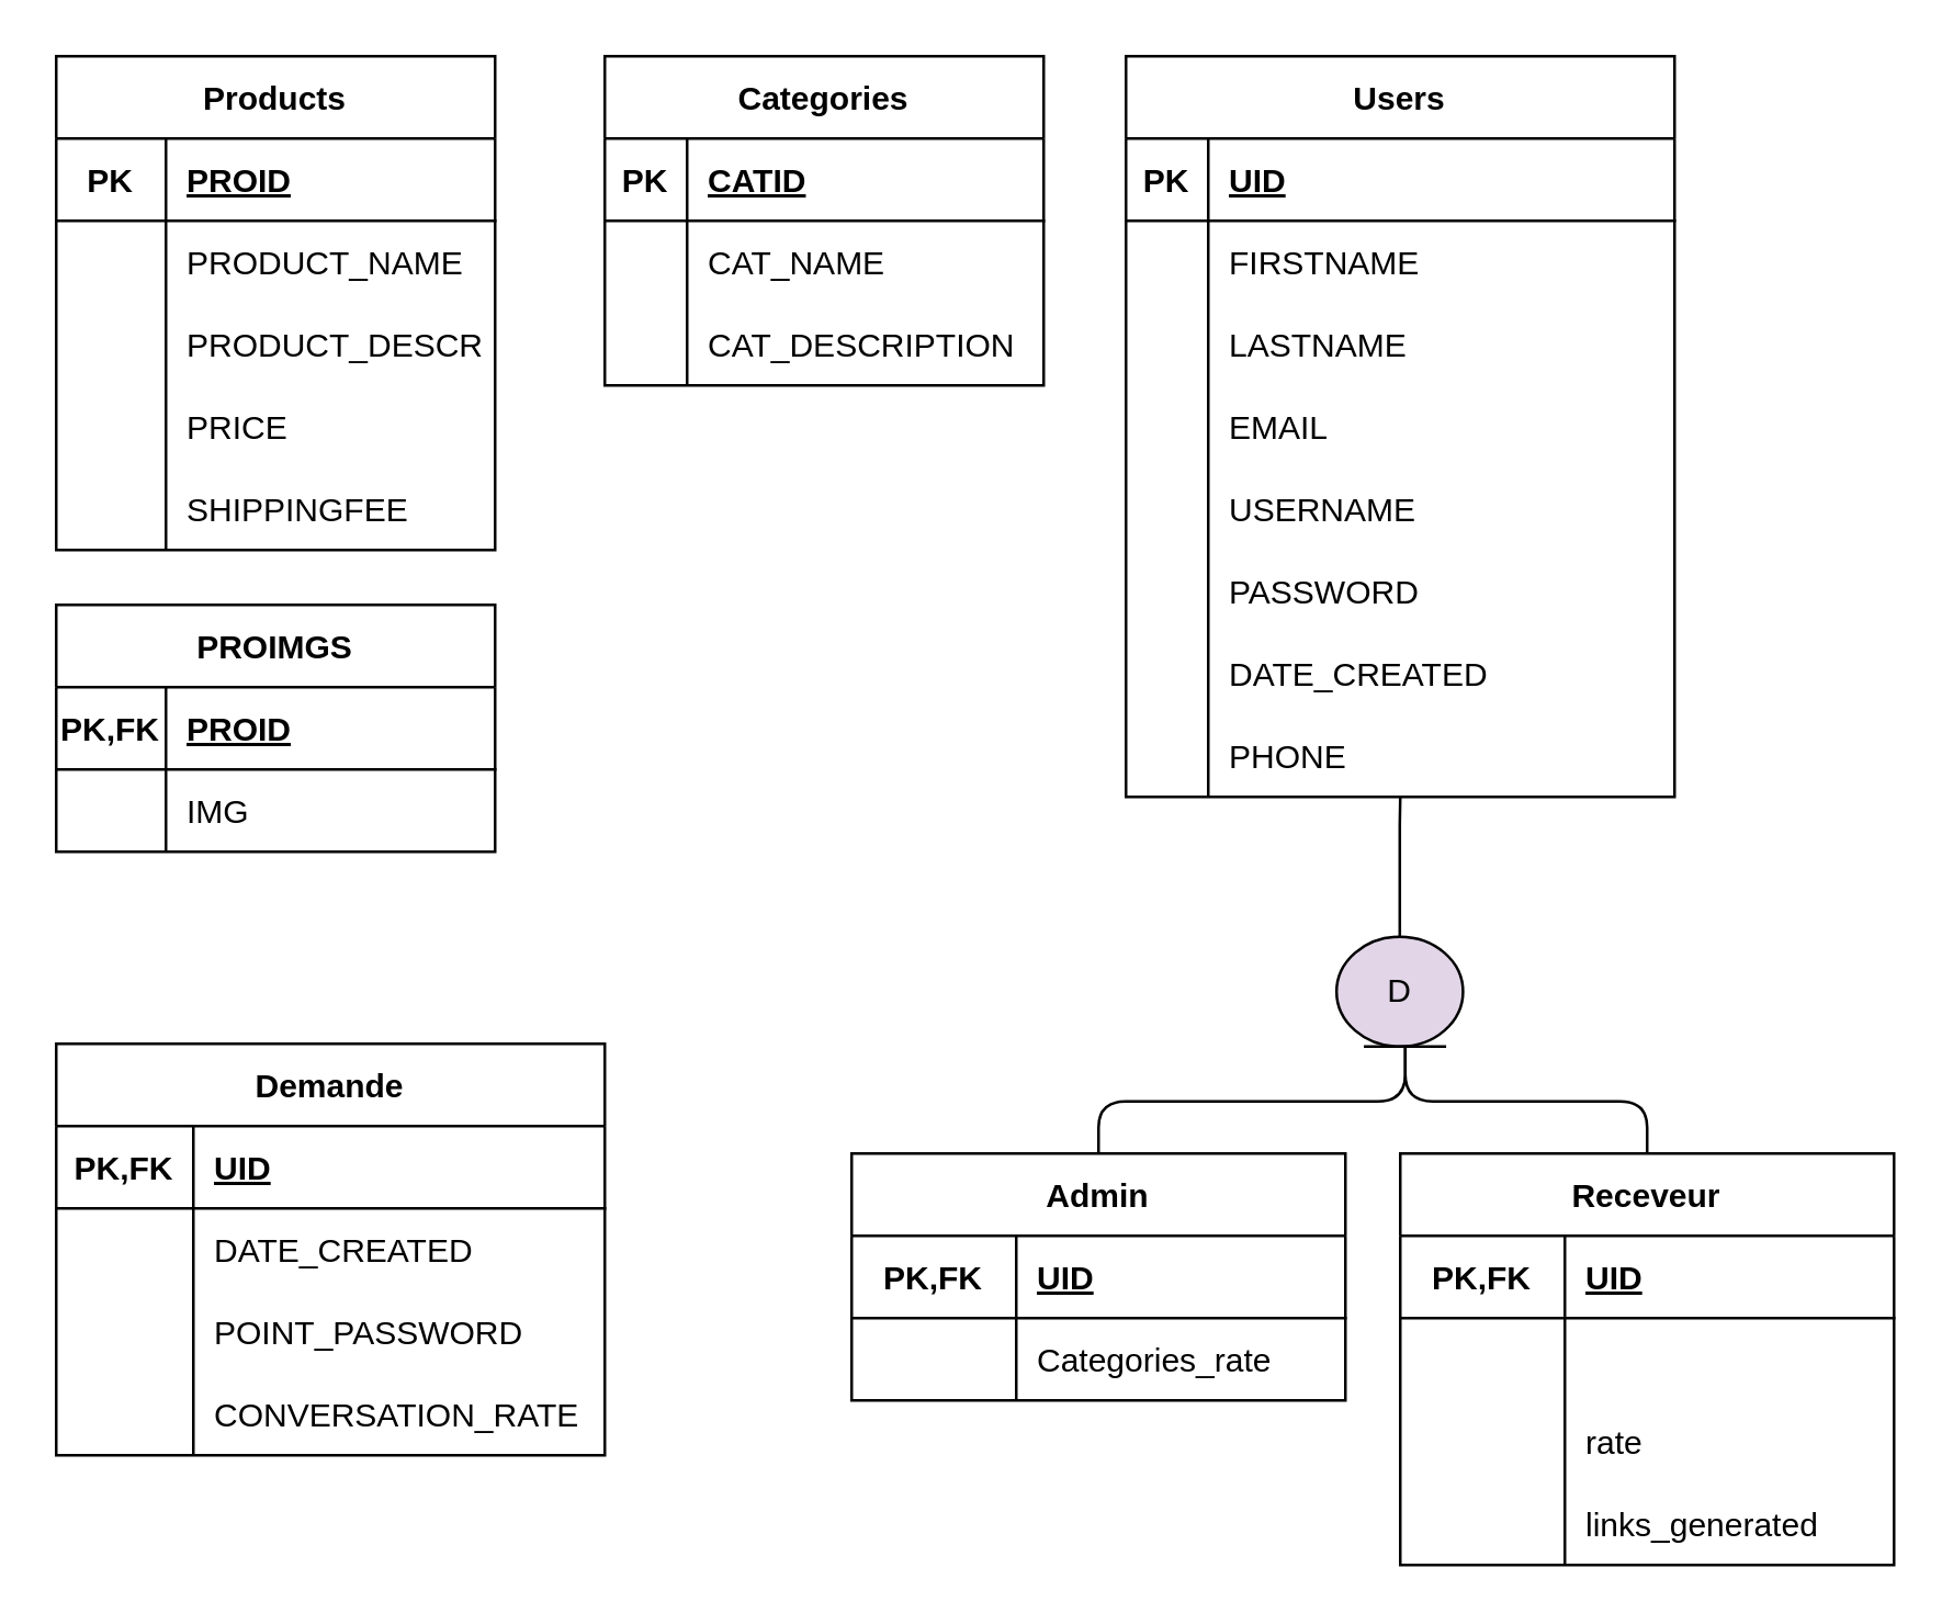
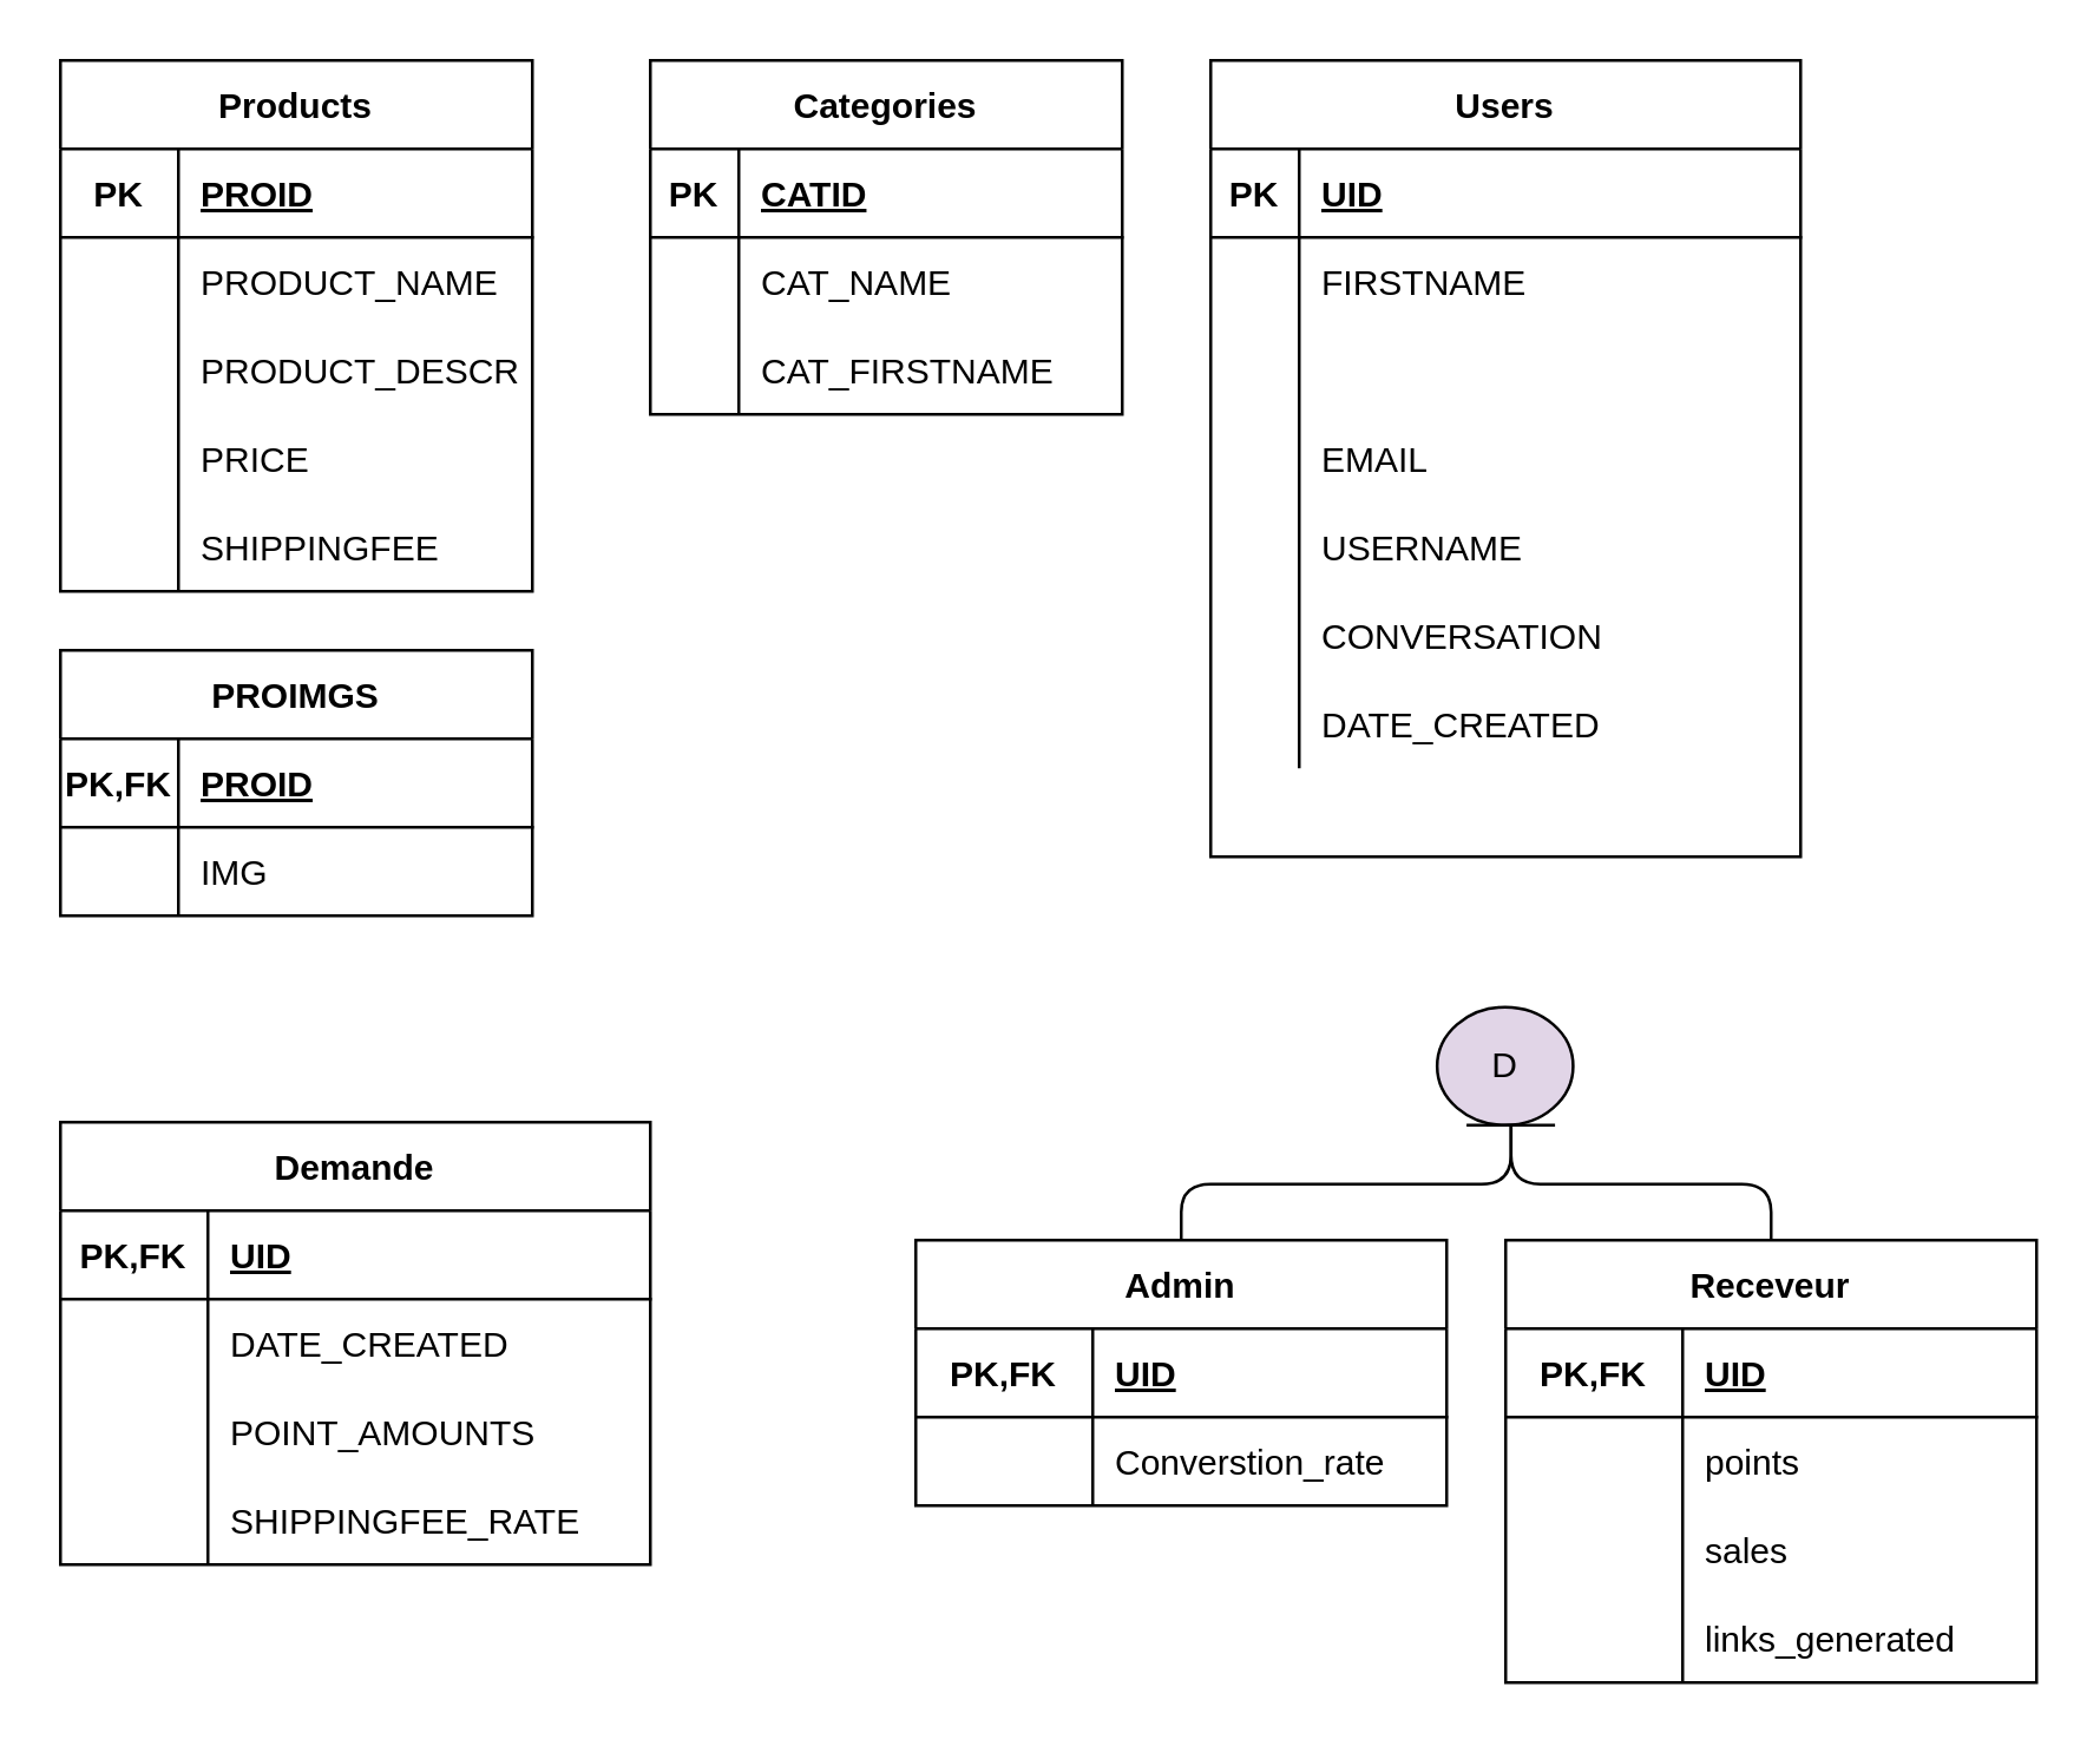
- <mxCell id="11" value="LASTNAME" style="shape=partialRectangle;connectable=0;fillColor=none;top=0;left=0;bottom=0;right=0;align=left;spacingLeft=6;overflow=hidden;" parent="9" vertex="1"><mxGeometry x="30" width="170" height="30" as="geometry"><mxRectangle width="170" height="30" as="alternateBounds" /></mxGeometry></mxCell>
- <mxCell id="79" value="CAT_DESCRIPTION" style="shape=partialRectangle;connectable=0;fillColor=none;top=0;left=0;bottom=0;right=0;align=left;spacingLeft=6;overflow=hidden;rounded=0;" parent="77" vertex="1"><mxGeometry x="30" width="130" height="30" as="geometry"><mxRectangle width="130" height="30" as="alternateBounds" /></mxGeometry></mxCell>
+ <mxCell id="79" value="CAT_FIRSTNAME" style="shape=partialRectangle;connectable=0;fillColor=none;top=0;left=0;bottom=0;right=0;align=left;spacingLeft=6;overflow=hidden;rounded=0;" parent="77" vertex="1"><mxGeometry x="30" width="130" height="30" as="geometry"><mxRectangle width="130" height="30" as="alternateBounds" /></mxGeometry></mxCell>
- <mxCell id="20" value="PASSWORD" style="shape=partialRectangle;connectable=0;fillColor=none;top=0;left=0;bottom=0;right=0;align=left;spacingLeft=6;overflow=hidden;" parent="18" vertex="1"><mxGeometry x="30" width="170" height="30" as="geometry"><mxRectangle width="170" height="30" as="alternateBounds" /></mxGeometry></mxCell>
+ <mxCell id="20" value="CONVERSATION" style="shape=partialRectangle;connectable=0;fillColor=none;top=0;left=0;bottom=0;right=0;align=left;spacingLeft=6;overflow=hidden;" parent="18" vertex="1"><mxGeometry x="30" width="170" height="30" as="geometry"><mxRectangle width="170" height="30" as="alternateBounds" /></mxGeometry></mxCell>
- <mxCell id="26" value="PHONE" style="shape=partialRectangle;connectable=0;fillColor=none;top=0;left=0;bottom=0;right=0;align=left;spacingLeft=6;overflow=hidden;" parent="24" vertex="1"><mxGeometry x="30" width="170" height="30" as="geometry"><mxRectangle width="170" height="30" as="alternateBounds" /></mxGeometry></mxCell>
- <mxCell id="27" style="edgeStyle=elbowEdgeStyle;rounded=0;orthogonalLoop=1;jettySize=auto;html=1;exitX=0.5;exitY=0;exitDx=0;exitDy=0;startArrow=none;startFill=0;endArrow=none;endFill=0;elbow=vertical;entryX=0.5;entryY=1;entryDx=0;entryDy=0;" parent="1" source="28" target="2" edge="1"><mxGeometry relative="1" as="geometry"><mxPoint x="744.09" y="410" as="targetPoint" /><Array as="points"><mxPoint x="509" y="300" /></Array></mxGeometry></mxCell>
- <mxCell id="96" value="POINT_PASSWORD" style="shape=partialRectangle;connectable=0;fillColor=none;top=0;left=0;bottom=0;right=0;align=left;spacingLeft=6;overflow=hidden;" parent="94" vertex="1"><mxGeometry x="50" width="150" height="30" as="geometry"><mxRectangle width="150" height="30" as="alternateBounds" /></mxGeometry></mxCell>
+ <mxCell id="96" value="POINT_AMOUNTS" style="shape=partialRectangle;connectable=0;fillColor=none;top=0;left=0;bottom=0;right=0;align=left;spacingLeft=6;overflow=hidden;" parent="94" vertex="1"><mxGeometry x="50" width="150" height="30" as="geometry"><mxRectangle width="150" height="30" as="alternateBounds" /></mxGeometry></mxCell>
+ <mxCell id="42" value="points" style="shape=partialRectangle;connectable=0;fillColor=none;top=0;left=0;bottom=0;right=0;align=left;spacingLeft=6;overflow=hidden;" parent="40" vertex="1"><mxGeometry x="60" width="120" height="30" as="geometry"><mxRectangle width="120" height="30" as="alternateBounds" /></mxGeometry></mxCell>
- <mxCell id="35" value="Categories_rate" style="shape=partialRectangle;connectable=0;fillColor=none;top=0;left=0;bottom=0;right=0;align=left;spacingLeft=6;overflow=hidden;" parent="33" vertex="1"><mxGeometry x="60" width="120" height="30" as="geometry"><mxRectangle width="120" height="30" as="alternateBounds" /></mxGeometry></mxCell>
+ <mxCell id="35" value="Converstion_rate" style="shape=partialRectangle;connectable=0;fillColor=none;top=0;left=0;bottom=0;right=0;align=left;spacingLeft=6;overflow=hidden;" parent="33" vertex="1"><mxGeometry x="60" width="120" height="30" as="geometry"><mxRectangle width="120" height="30" as="alternateBounds" /></mxGeometry></mxCell>
- <mxCell id="99" value="CONVERSATION_RATE" style="shape=partialRectangle;connectable=0;fillColor=none;top=0;left=0;bottom=0;right=0;align=left;spacingLeft=6;overflow=hidden;" parent="97" vertex="1"><mxGeometry x="50" width="150" height="30" as="geometry"><mxRectangle width="150" height="30" as="alternateBounds" /></mxGeometry></mxCell>
+ <mxCell id="99" value="SHIPPINGFEE_RATE" style="shape=partialRectangle;connectable=0;fillColor=none;top=0;left=0;bottom=0;right=0;align=left;spacingLeft=6;overflow=hidden;" parent="97" vertex="1"><mxGeometry x="50" width="150" height="30" as="geometry"><mxRectangle width="150" height="30" as="alternateBounds" /></mxGeometry></mxCell>
- <mxCell id="45" value="rate" style="shape=partialRectangle;connectable=0;fillColor=none;top=0;left=0;bottom=0;right=0;align=left;spacingLeft=6;overflow=hidden;" parent="43" vertex="1"><mxGeometry x="60" width="120" height="30" as="geometry"><mxRectangle width="120" height="30" as="alternateBounds" /></mxGeometry></mxCell>
+ <mxCell id="45" value="sales" style="shape=partialRectangle;connectable=0;fillColor=none;top=0;left=0;bottom=0;right=0;align=left;spacingLeft=6;overflow=hidden;" parent="43" vertex="1"><mxGeometry x="60" width="120" height="30" as="geometry"><mxRectangle width="120" height="30" as="alternateBounds" /></mxGeometry></mxCell>
